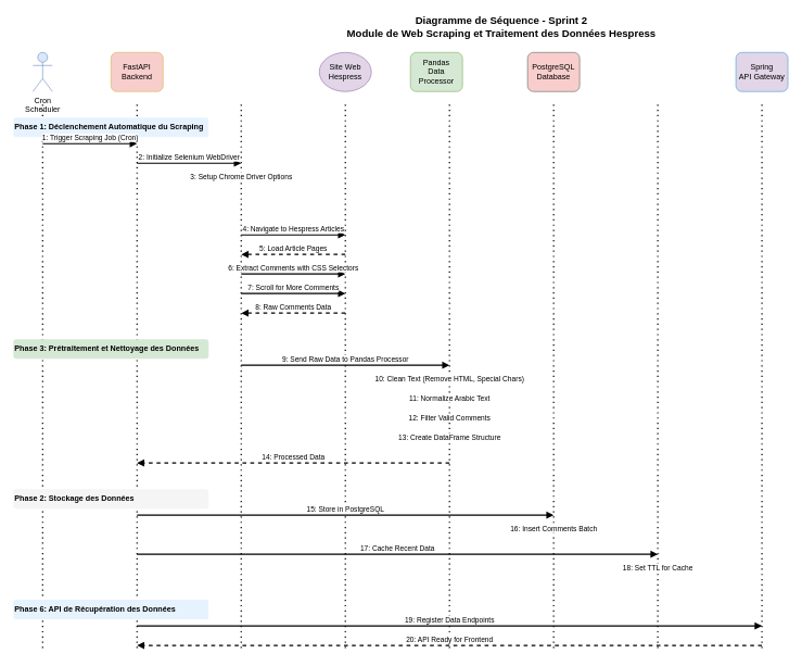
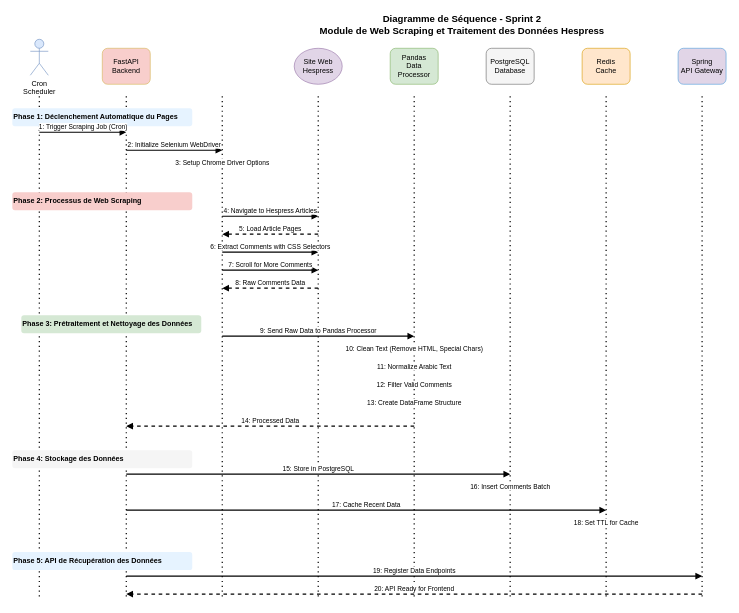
- <mxCell id="3" value="Cron&#10;Scheduler" style="shape=umlActor;verticalLabelPosition=bottom;verticalAlign=top;html=1;outlineConnect=0;fillColor=#dae8fc;strokeColor=#6c8ebf;" vertex="1" parent="1"><mxGeometry x="50" y="80" width="30" height="60" as="geometry" /></mxCell>
+ <mxCell id="3" value="Cron&#10;Scheduler" style="shape=umlActor;verticalLabelPosition=bottom;verticalAlign=top;html=1;outlineConnect=0;fillColor=#dae8fc;strokeColor=#6c8ebf;" vertex="1" parent="1"><mxGeometry x="50" y="65" width="30" height="60" as="geometry" /></mxCell>
- <mxCell id="6" value="Pandas&#10;Data Processor" style="rounded=1;whiteSpace=wrap;html=1;fillColor=#d5e8d4;strokeColor=#82b366;" vertex="1" parent="1"><mxGeometry x="630" y="80" width="80" height="60" as="geometry" /></mxCell>
+ <mxCell id="6" value="Pandas&#10;Data Processor" style="rounded=1;whiteSpace=wrap;html=1;fillColor=#d5e8d4;strokeColor=#82b366;" vertex="1" parent="1"><mxGeometry x="650" y="80" width="80" height="60" as="geometry" /></mxCell>
- <mxCell id="7" value="PostgreSQL&#10;Database" style="rounded=1;whiteSpace=wrap;html=1;fillColor=#f8cecc;strokeColor=#666666;" vertex="1" parent="1"><mxGeometry x="810" y="80" width="80" height="60" as="geometry" /></mxCell>
+ <mxCell id="7" value="PostgreSQL&#10;Database" style="rounded=1;whiteSpace=wrap;html=1;fillColor=#f5f5f5;strokeColor=#666666;" vertex="1" parent="1"><mxGeometry x="810" y="80" width="80" height="60" as="geometry" /></mxCell>
+ <mxCell id="8" value="Redis&#10;Cache" style="rounded=1;whiteSpace=wrap;html=1;fillColor=#ffe6cc;strokeColor=#d79b00;" vertex="1" parent="1"><mxGeometry x="970" y="80" width="80" height="60" as="geometry" /></mxCell>
- <mxCell id="18" value="Phase 1: Déclenchement Automatique du Scraping" style="text;html=1;strokeColor=none;fillColor=#e6f3ff;align=left;verticalAlign=middle;whiteSpace=wrap;rounded=1;fontStyle=1;fontSize=12;" vertex="1" parent="1"><mxGeometry x="20" y="180" width="300" height="30" as="geometry" /></mxCell>
+ <mxCell id="18" value="Phase 1: Déclenchement Automatique du Pages" style="text;html=1;strokeColor=none;fillColor=#e6f3ff;align=left;verticalAlign=middle;whiteSpace=wrap;rounded=1;fontStyle=1;fontSize=12;" vertex="1" parent="1"><mxGeometry x="20" y="180" width="300" height="30" as="geometry" /></mxCell>
+ <mxCell id="22" value="Phase 2: Processus de Web Scraping" style="text;html=1;strokeColor=none;fillColor=#f8cecc;align=left;verticalAlign=middle;whiteSpace=wrap;rounded=1;fontStyle=1;fontSize=12;" vertex="1" parent="1"><mxGeometry x="20" y="320" width="300" height="30" as="geometry" /></mxCell>
- <mxCell id="28" value="Phase 3: Prétraitement et Nettoyage des Données" style="text;html=1;strokeColor=none;fillColor=#d5e8d4;align=left;verticalAlign=middle;whiteSpace=wrap;rounded=1;fontStyle=1;fontSize=12;" vertex="1" parent="1"><mxGeometry x="20" y="520" width="300" height="30" as="geometry" /></mxCell>
+ <mxCell id="28" value="Phase 3: Prétraitement et Nettoyage des Données" style="text;html=1;strokeColor=none;fillColor=#d5e8d4;align=left;verticalAlign=middle;whiteSpace=wrap;rounded=1;fontStyle=1;fontSize=12;" vertex="1" parent="1"><mxGeometry x="35" y="525" width="300" height="30" as="geometry" /></mxCell>
- <mxCell id="35" value="Phase 2: Stockage des Données" style="text;html=1;strokeColor=none;fillColor=#f5f5f5;align=left;verticalAlign=middle;whiteSpace=wrap;rounded=1;fontStyle=1;fontSize=12;" vertex="1" parent="1"><mxGeometry x="20" y="750" width="300" height="30" as="geometry" /></mxCell>
+ <mxCell id="35" value="Phase 4: Stockage des Données" style="text;html=1;strokeColor=none;fillColor=#f5f5f5;align=left;verticalAlign=middle;whiteSpace=wrap;rounded=1;fontStyle=1;fontSize=12;" vertex="1" parent="1"><mxGeometry x="20" y="750" width="300" height="30" as="geometry" /></mxCell>
- <mxCell id="40" value="Phase 6: API de Récupération des Données" style="text;html=1;strokeColor=none;fillColor=#e6f3ff;align=left;verticalAlign=middle;whiteSpace=wrap;rounded=1;fontStyle=1;fontSize=12;" vertex="1" parent="1"><mxGeometry x="20" y="920" width="300" height="30" as="geometry" /></mxCell>
+ <mxCell id="40" value="Phase 5: API de Récupération des Données" style="text;html=1;strokeColor=none;fillColor=#e6f3ff;align=left;verticalAlign=middle;whiteSpace=wrap;rounded=1;fontStyle=1;fontSize=12;" vertex="1" parent="1"><mxGeometry x="20" y="920" width="300" height="30" as="geometry" /></mxCell>
